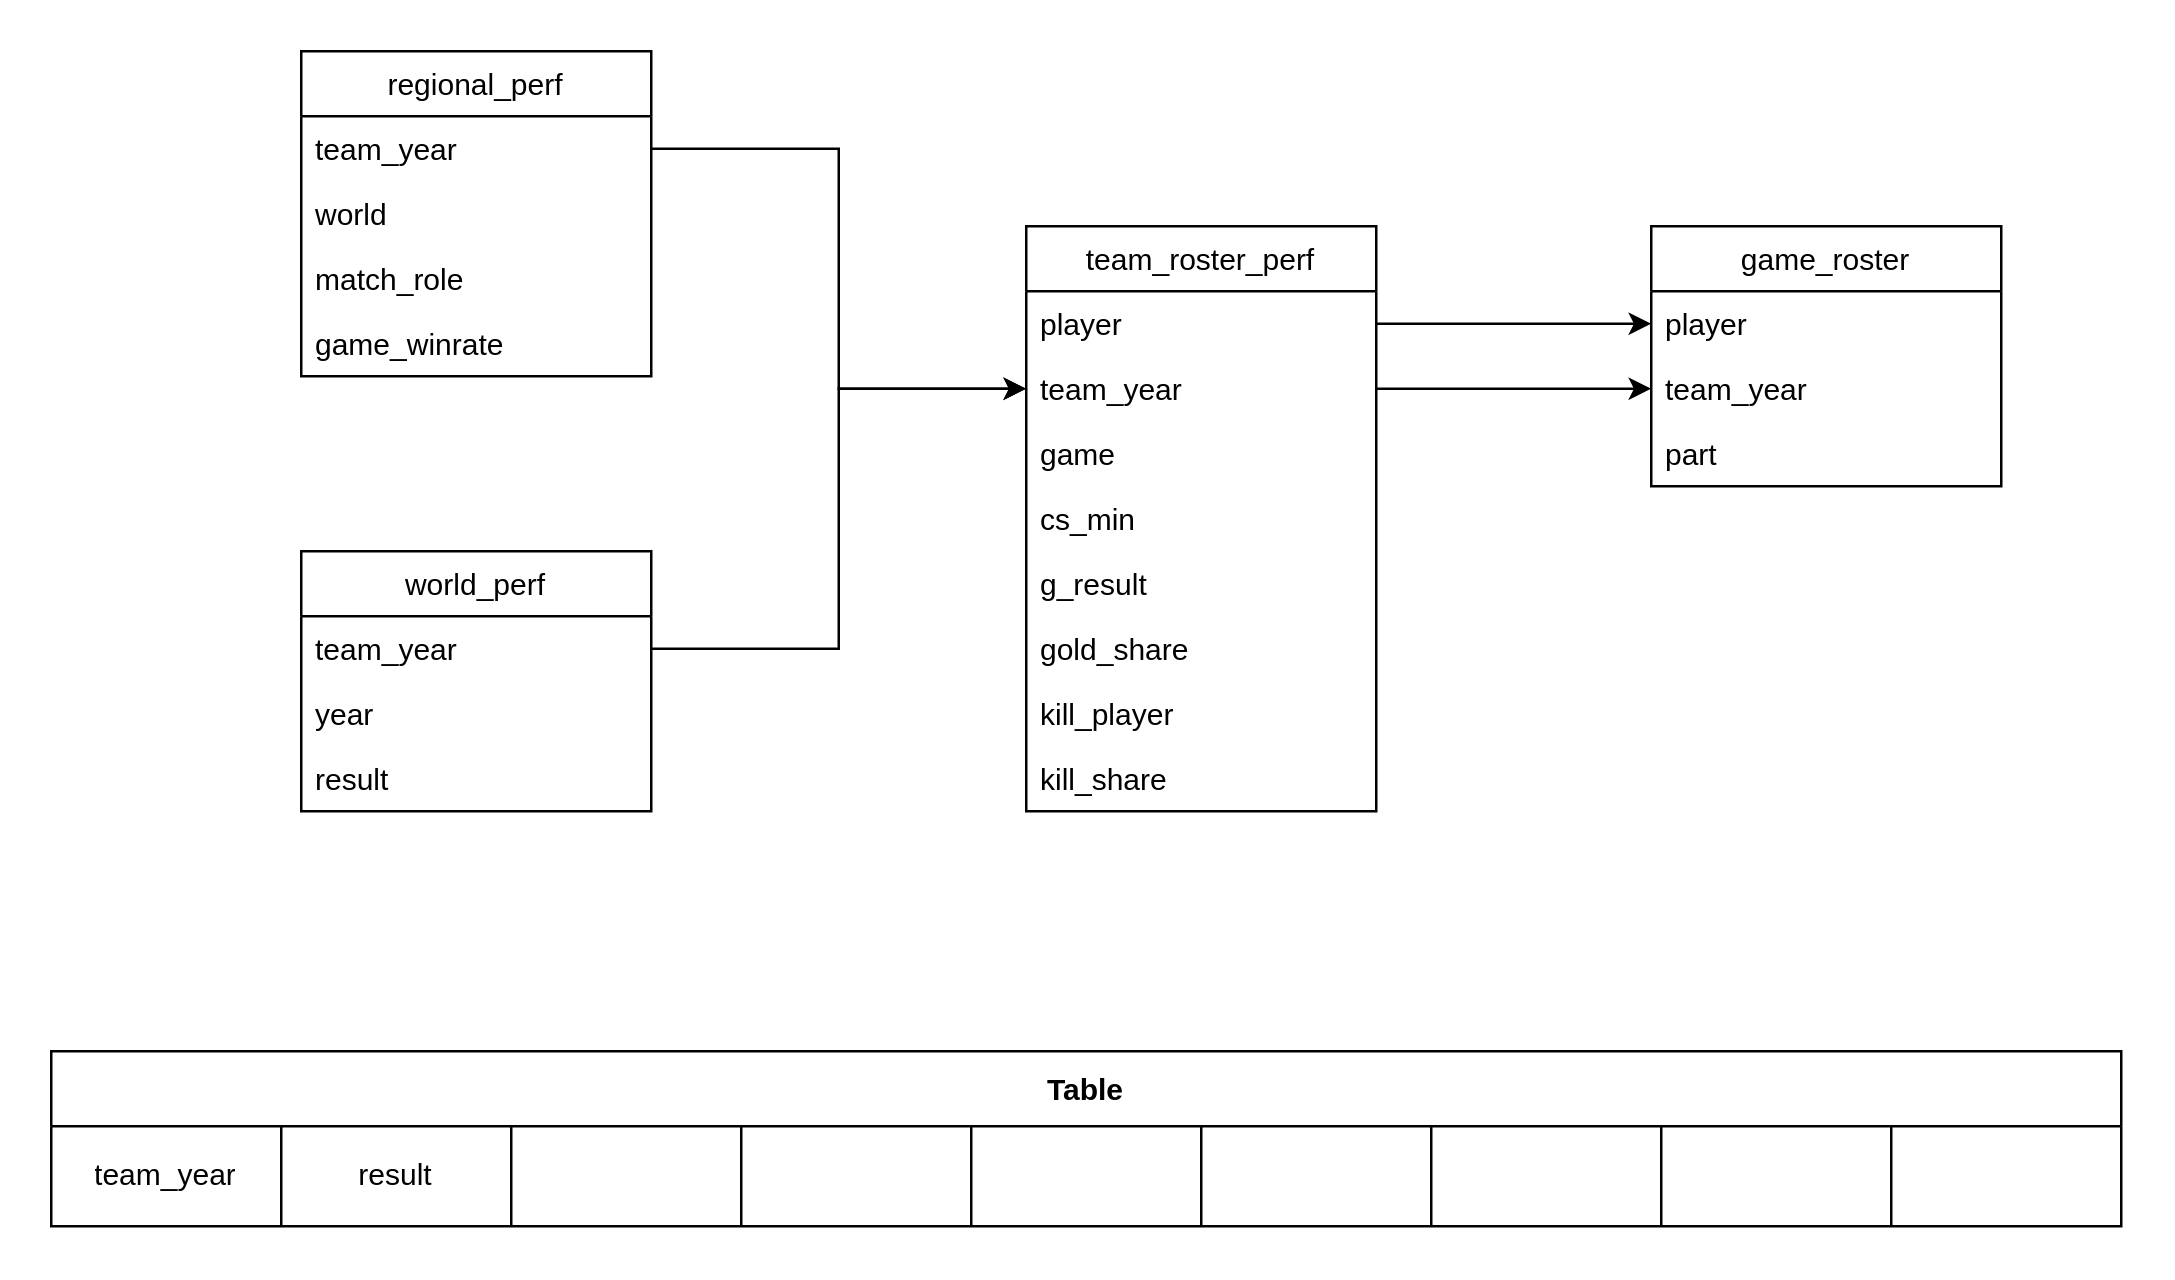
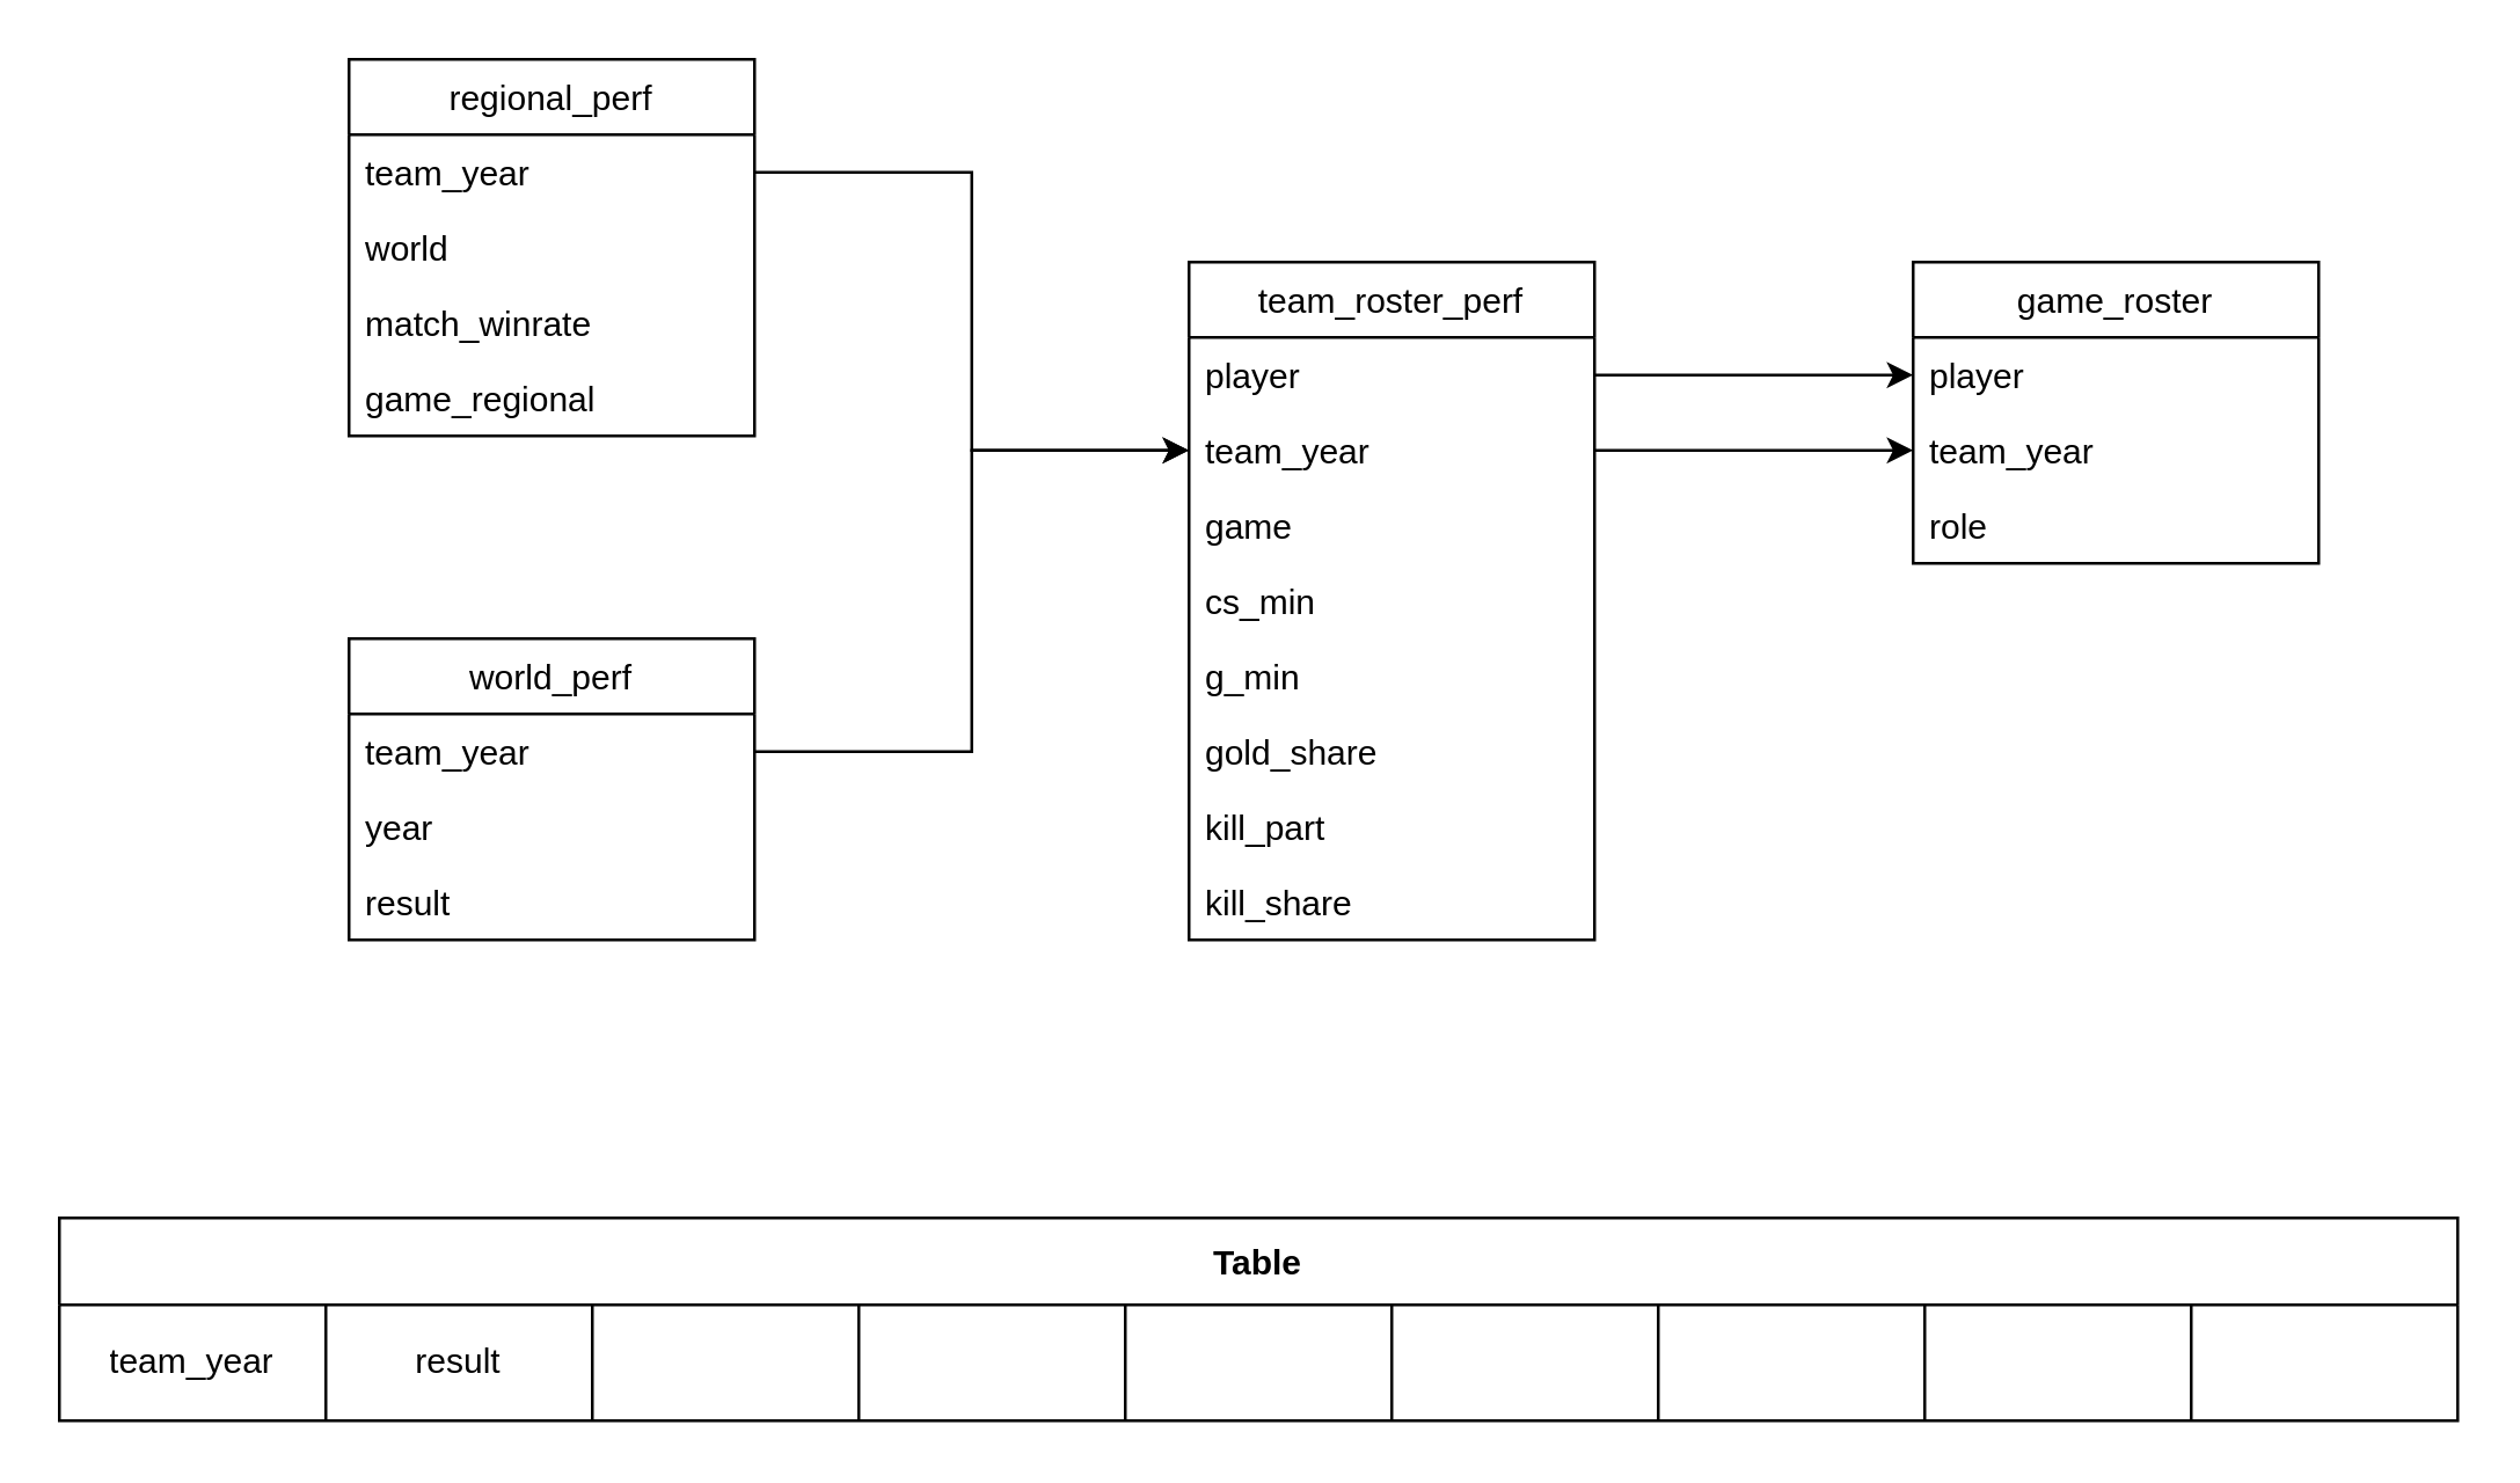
- <mxCell id="9" value="match_role" style="text;strokeColor=none;fillColor=none;align=left;verticalAlign=top;spacingLeft=4;spacingRight=4;overflow=hidden;rotatable=0;points=[[0,0.5],[1,0.5]];portConstraint=eastwest;" vertex="1" parent="6"><mxGeometry y="78" width="140" height="26" as="geometry" /></mxCell>
+ <mxCell id="9" value="match_winrate" style="text;strokeColor=none;fillColor=none;align=left;verticalAlign=top;spacingLeft=4;spacingRight=4;overflow=hidden;rotatable=0;points=[[0,0.5],[1,0.5]];portConstraint=eastwest;" vertex="1" parent="6"><mxGeometry y="78" width="140" height="26" as="geometry" /></mxCell>
- <mxCell id="10" value="game_winrate" style="text;strokeColor=none;fillColor=none;align=left;verticalAlign=top;spacingLeft=4;spacingRight=4;overflow=hidden;rotatable=0;points=[[0,0.5],[1,0.5]];portConstraint=eastwest;" vertex="1" parent="6"><mxGeometry y="104" width="140" height="26" as="geometry" /></mxCell>
+ <mxCell id="10" value="game_regional" style="text;strokeColor=none;fillColor=none;align=left;verticalAlign=top;spacingLeft=4;spacingRight=4;overflow=hidden;rotatable=0;points=[[0,0.5],[1,0.5]];portConstraint=eastwest;" vertex="1" parent="6"><mxGeometry y="104" width="140" height="26" as="geometry" /></mxCell>
- <mxCell id="5" value="part" style="text;strokeColor=none;fillColor=none;align=left;verticalAlign=top;spacingLeft=4;spacingRight=4;overflow=hidden;rotatable=0;points=[[0,0.5],[1,0.5]];portConstraint=eastwest;" vertex="1" parent="2"><mxGeometry y="78" width="140" height="26" as="geometry" /></mxCell>
+ <mxCell id="5" value="role" style="text;strokeColor=none;fillColor=none;align=left;verticalAlign=top;spacingLeft=4;spacingRight=4;overflow=hidden;rotatable=0;points=[[0,0.5],[1,0.5]];portConstraint=eastwest;" vertex="1" parent="2"><mxGeometry y="78" width="140" height="26" as="geometry" /></mxCell>
- <mxCell id="16" value="g_result" style="text;strokeColor=none;fillColor=none;align=left;verticalAlign=top;spacingLeft=4;spacingRight=4;overflow=hidden;rotatable=0;points=[[0,0.5],[1,0.5]];portConstraint=eastwest;" vertex="1" parent="11"><mxGeometry y="130" width="140" height="26" as="geometry" /></mxCell>
+ <mxCell id="16" value="g_min" style="text;strokeColor=none;fillColor=none;align=left;verticalAlign=top;spacingLeft=4;spacingRight=4;overflow=hidden;rotatable=0;points=[[0,0.5],[1,0.5]];portConstraint=eastwest;" vertex="1" parent="11"><mxGeometry y="130" width="140" height="26" as="geometry" /></mxCell>
- <mxCell id="18" value="kill_player" style="text;strokeColor=none;fillColor=none;align=left;verticalAlign=top;spacingLeft=4;spacingRight=4;overflow=hidden;rotatable=0;points=[[0,0.5],[1,0.5]];portConstraint=eastwest;" vertex="1" parent="11"><mxGeometry y="182" width="140" height="26" as="geometry" /></mxCell>
+ <mxCell id="18" value="kill_part" style="text;strokeColor=none;fillColor=none;align=left;verticalAlign=top;spacingLeft=4;spacingRight=4;overflow=hidden;rotatable=0;points=[[0,0.5],[1,0.5]];portConstraint=eastwest;" vertex="1" parent="11"><mxGeometry y="182" width="140" height="26" as="geometry" /></mxCell>
